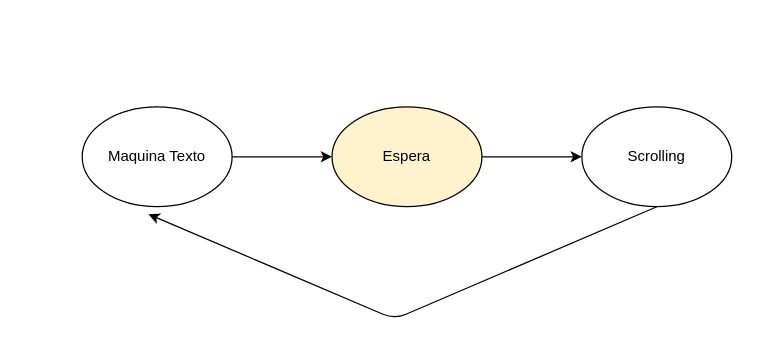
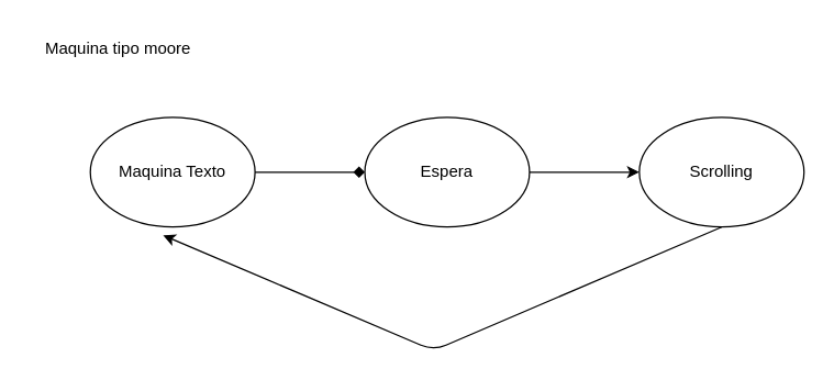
+ <mxCell id="8" value="Maquina tipo moore" style="text;html=1;align=center;verticalAlign=middle;resizable=0;points=[];autosize=1;strokeColor=none;fillColor=none;" vertex="1" parent="1"><mxGeometry x="20" y="20" width="130" height="30" as="geometry" /></mxCell>
- <mxCell id="2" value="" style="edgeStyle=none;html=1;" edge="1" parent="1" source="3" target="5"><mxGeometry relative="1" as="geometry" /></mxCell>
+ <mxCell id="2" value="" style="edgeStyle=none;html=1;endArrow=diamond;" edge="1" parent="1" source="3" target="5"><mxGeometry relative="1" as="geometry" /></mxCell>
- <mxCell id="5" value="Espera" style="ellipse;whiteSpace=wrap;html=1;fillColor=#fff2cc;" vertex="1" parent="1"><mxGeometry x="265" y="85" width="120" height="80" as="geometry" /></mxCell>
+ <mxCell id="5" value="Espera" style="ellipse;whiteSpace=wrap;html=1;" vertex="1" parent="1"><mxGeometry x="265" y="85" width="120" height="80" as="geometry" /></mxCell>
